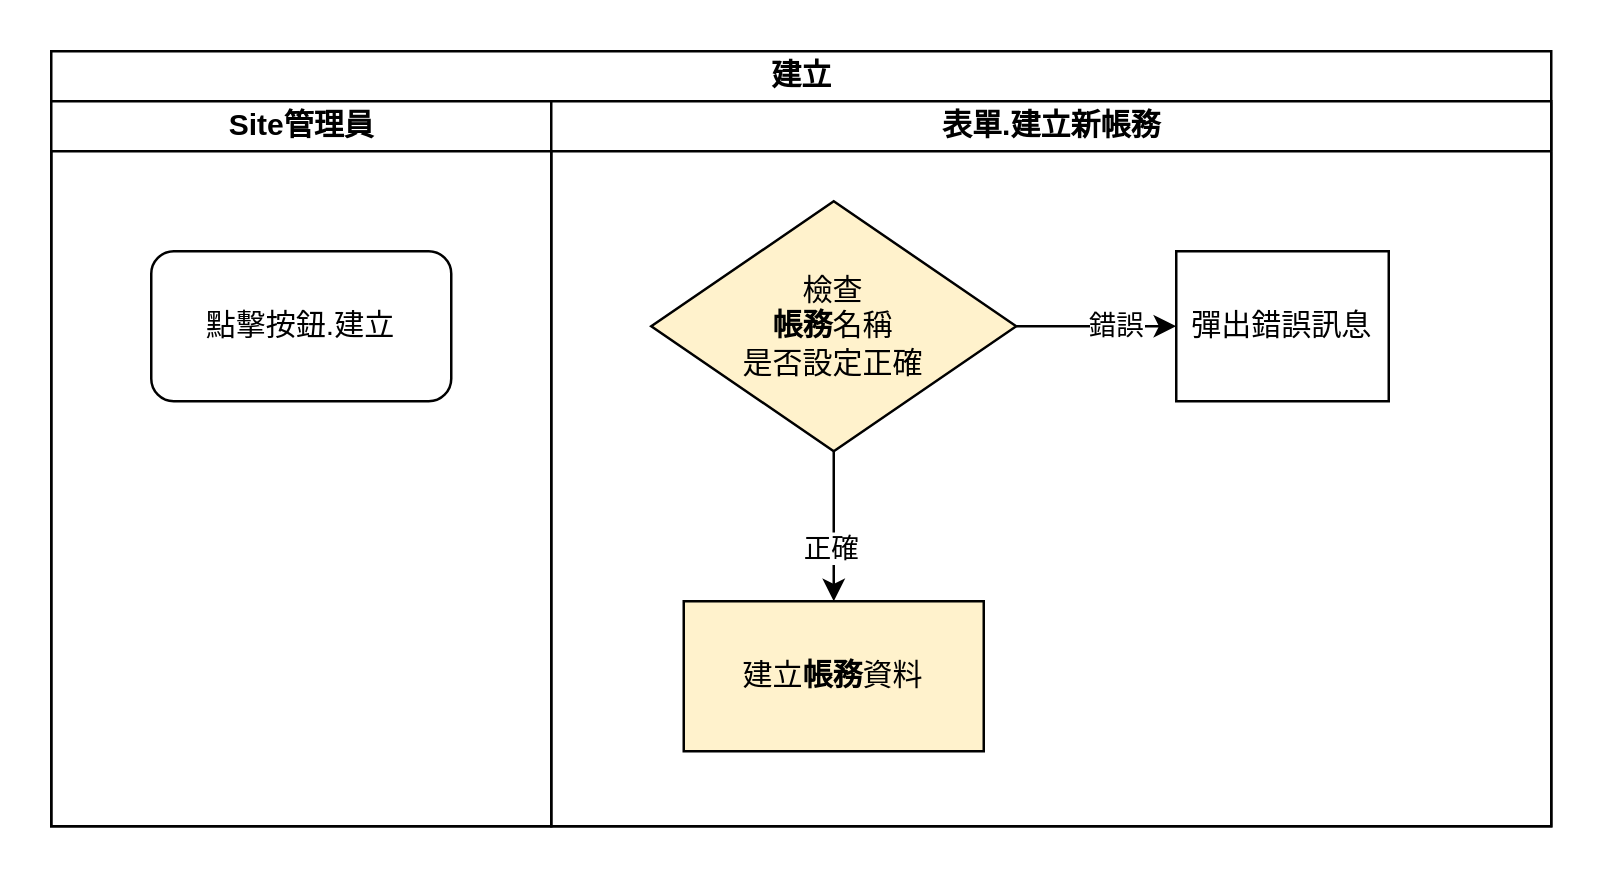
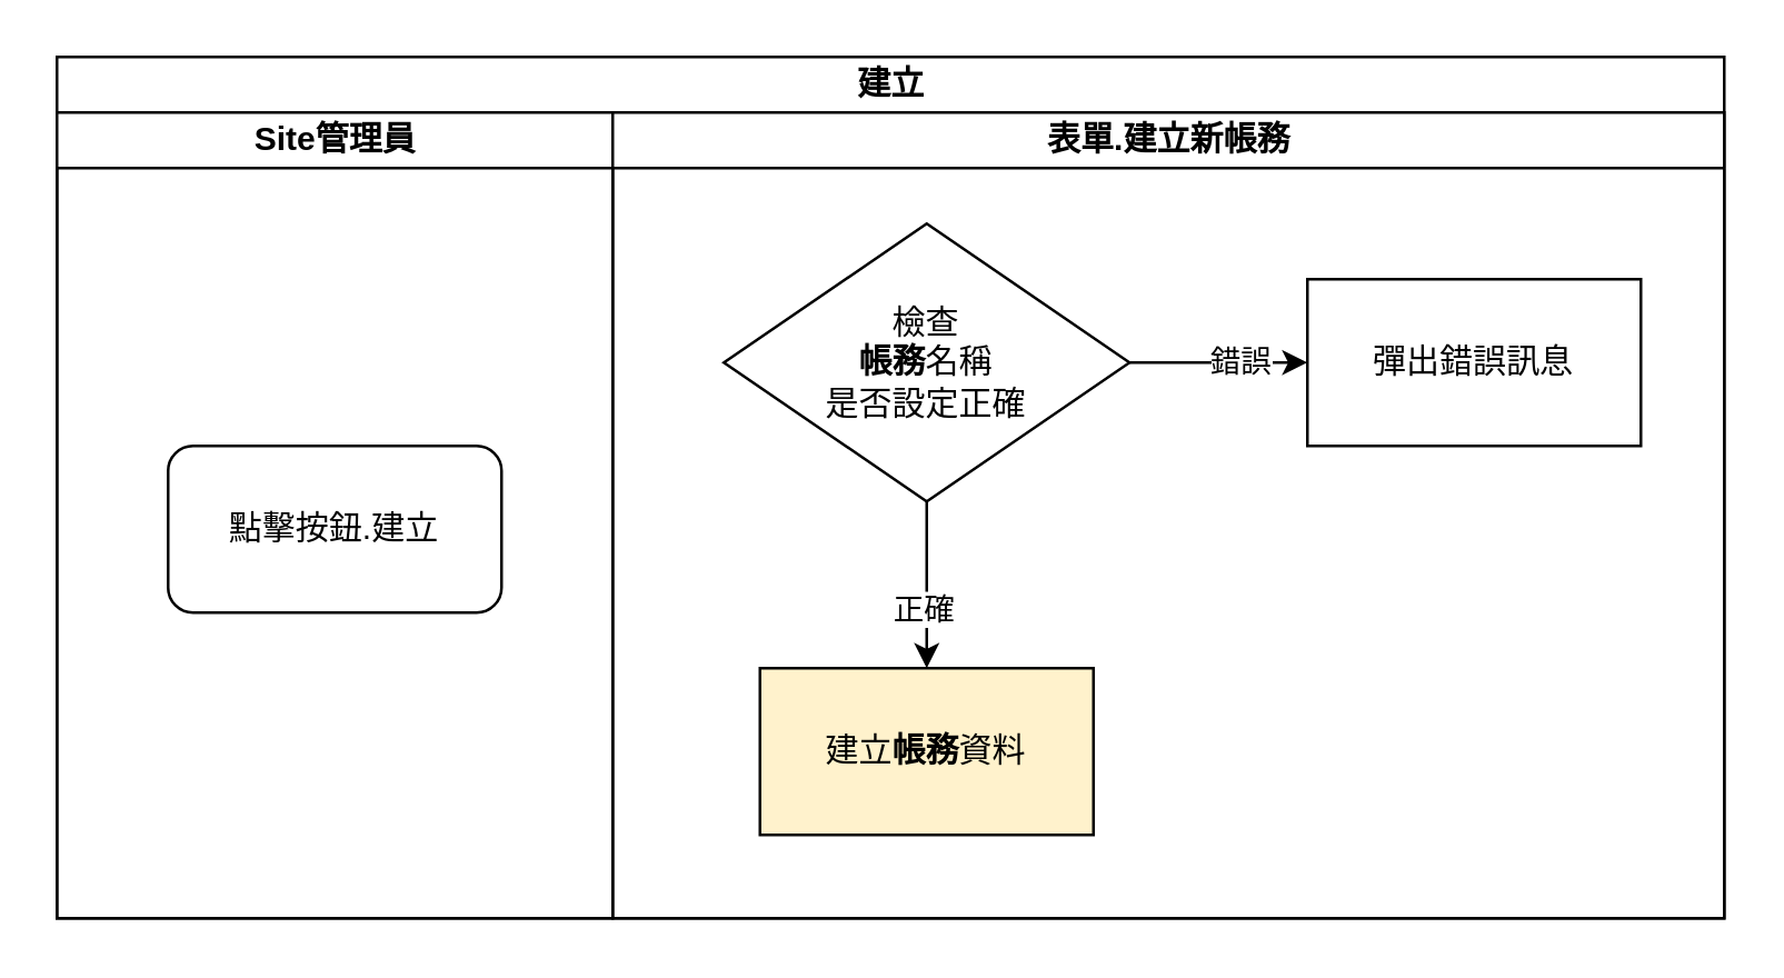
- <mxCell id="4" value="點擊按鈕.建立" style="rounded=1;whiteSpace=wrap;html=1;" parent="3" vertex="1"><mxGeometry x="40" y="60" width="120" height="60" as="geometry" /></mxCell>
+ <mxCell id="4" value="點擊按鈕.建立" style="rounded=1;whiteSpace=wrap;html=1;" parent="3" vertex="1"><mxGeometry x="40" y="120" width="120" height="60" as="geometry" /></mxCell>
- <mxCell id="10" value="檢查&lt;br&gt;&lt;span style=&quot;font-weight: 700&quot;&gt;帳務&lt;/span&gt;名稱&lt;br&gt;是否設定正確" style="rhombus;whiteSpace=wrap;html=1;fillColor=#fff2cc;" parent="5" vertex="1"><mxGeometry x="40" y="40" width="146" height="100" as="geometry" /></mxCell>
+ <mxCell id="10" value="檢查&lt;br&gt;&lt;span style=&quot;font-weight: 700&quot;&gt;帳務&lt;/span&gt;名稱&lt;br&gt;是否設定正確" style="rhombus;whiteSpace=wrap;html=1;" parent="5" vertex="1"><mxGeometry x="40" y="40" width="146" height="100" as="geometry" /></mxCell>
- <mxCell id="12" value="彈出錯誤訊息" style="rounded=0;whiteSpace=wrap;html=1;" parent="5" vertex="1"><mxGeometry x="250" y="60" width="85" height="60" as="geometry" /></mxCell>
+ <mxCell id="12" value="彈出錯誤訊息" style="rounded=0;whiteSpace=wrap;html=1;" parent="5" vertex="1"><mxGeometry x="250" y="60" width="120" height="60" as="geometry" /></mxCell>
